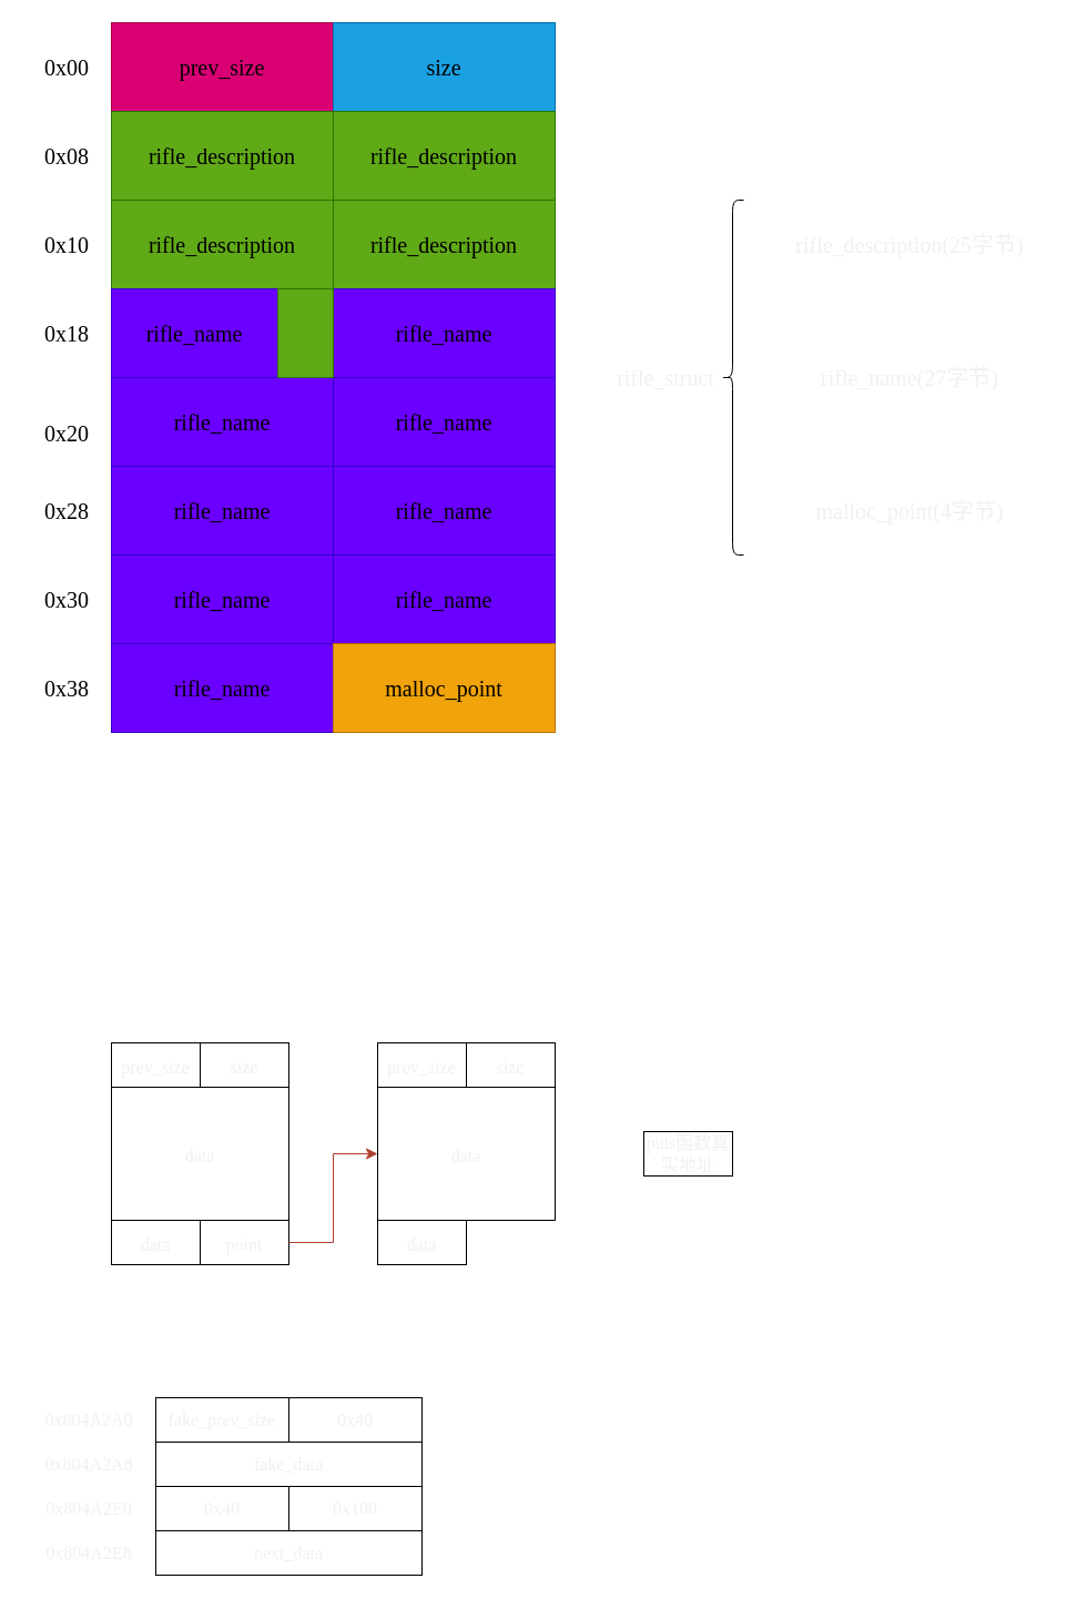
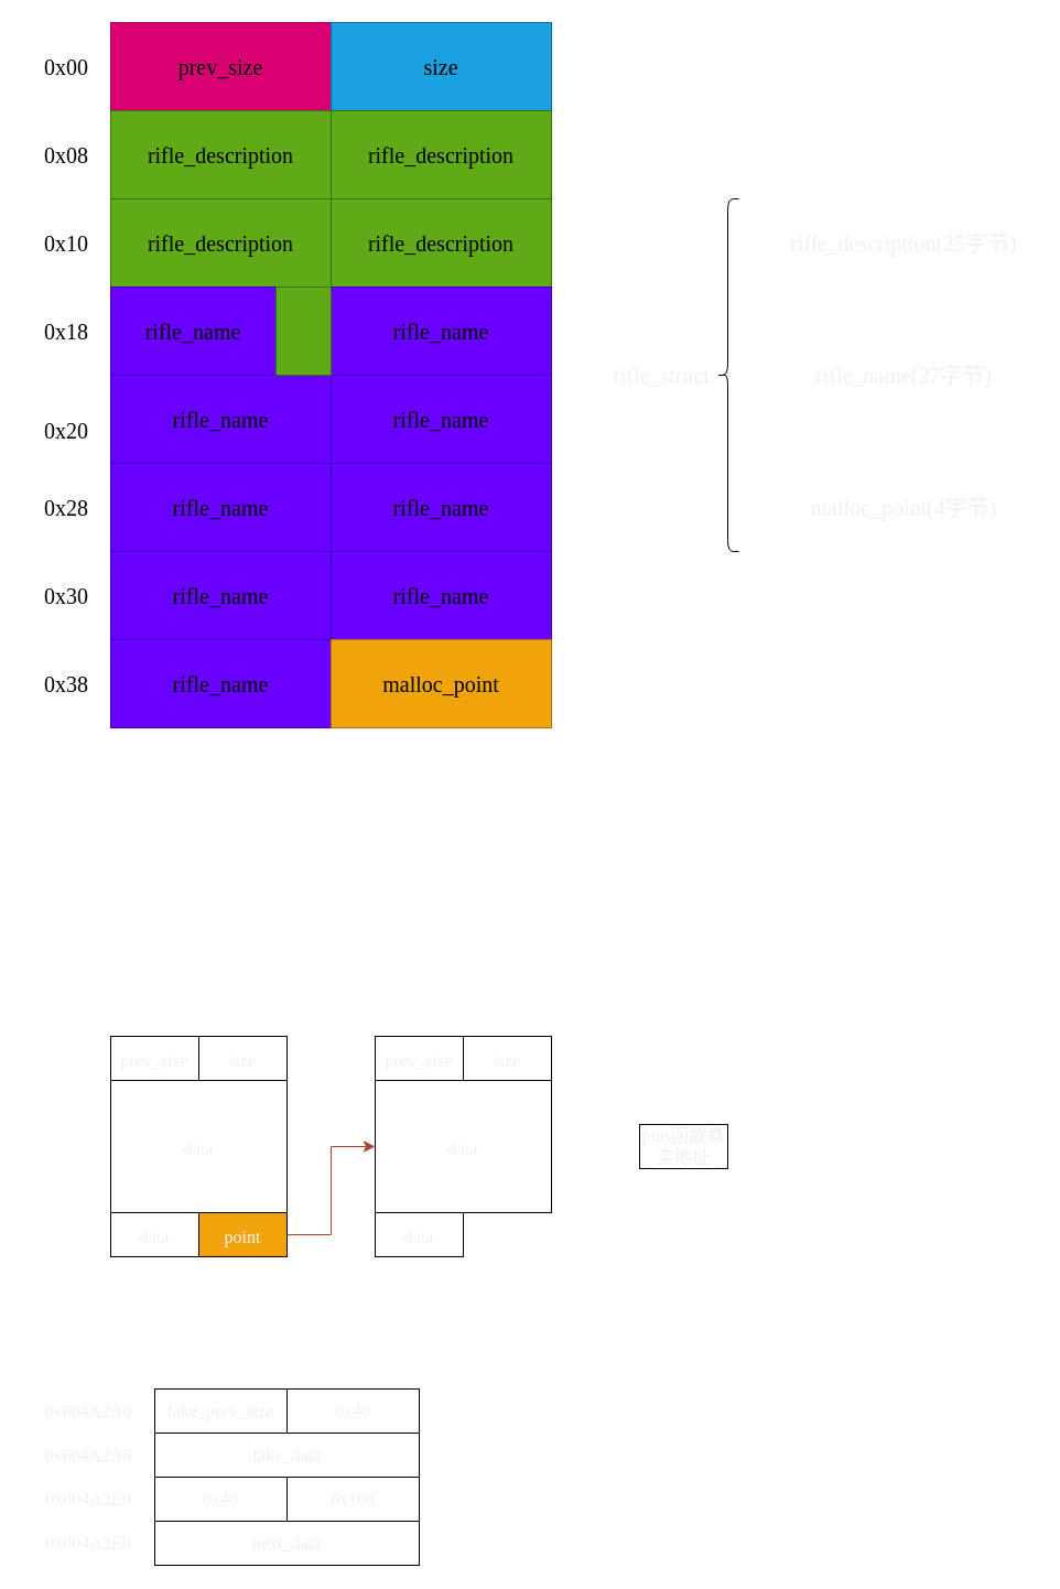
- <mxCell id="55" value="&lt;font style=&quot;font-size: 16px;&quot;&gt;point&lt;/font&gt;" style="rounded=0;whiteSpace=wrap;html=1;fontFamily=Times New Roman;fontSize=20;fontColor=#F0F0F0;" vertex="1" parent="1"><mxGeometry x="180" y="1100" width="80" height="40" as="geometry" /></mxCell>
+ <mxCell id="55" value="&lt;font style=&quot;font-size: 16px;&quot;&gt;point&lt;/font&gt;" style="rounded=0;whiteSpace=wrap;html=1;fontFamily=Times New Roman;fontSize=20;fontColor=#F0F0F0;fillColor=#f0a30a;" vertex="1" parent="1"><mxGeometry x="180" y="1100" width="80" height="40" as="geometry" /></mxCell>
